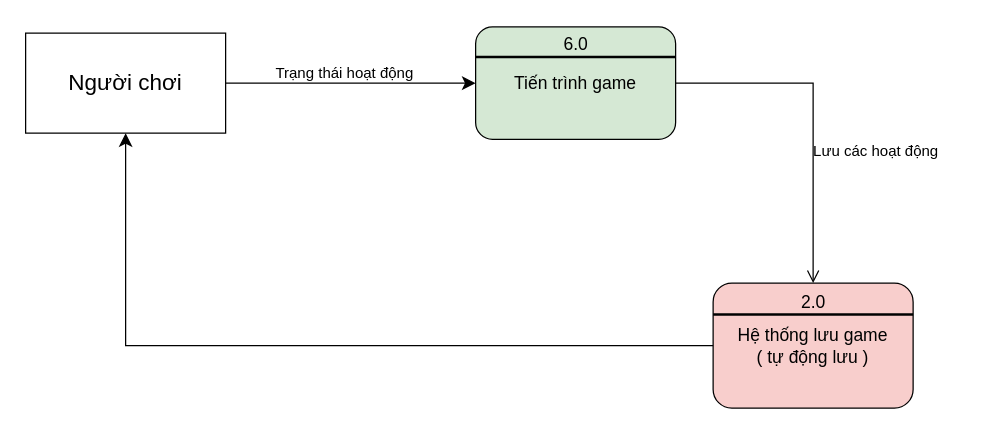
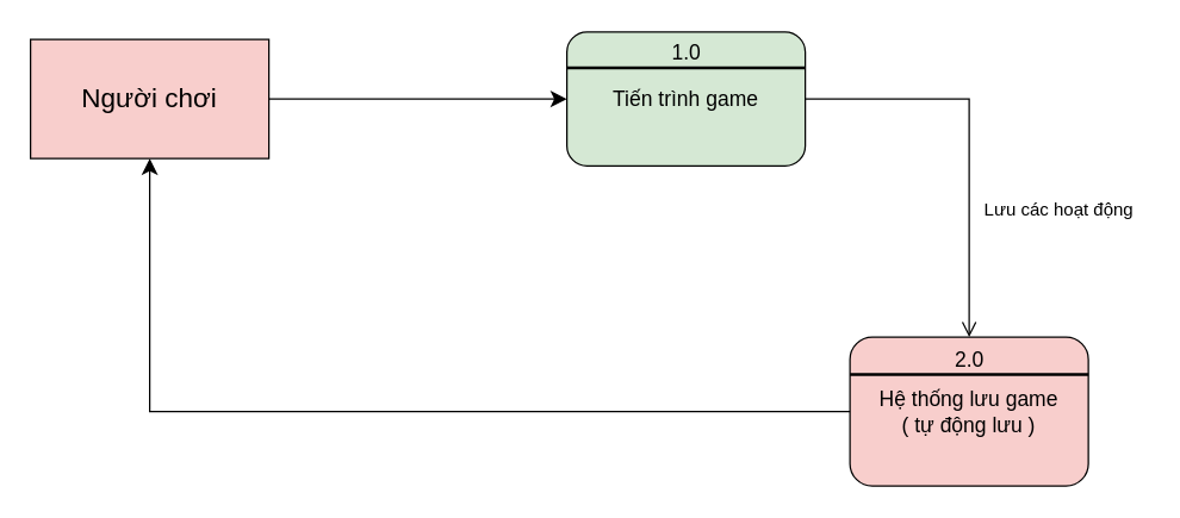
- <mxCell id="6" value="&lt;font style=&quot;font-size: 14px;&quot;&gt;6.0&lt;/font&gt;" style="text;html=1;align=center;verticalAlign=middle;resizable=0;points=[];autosize=1;strokeColor=none;fillColor=none;" vertex="1" parent="1"><mxGeometry x="440" y="20" width="40" height="30" as="geometry" /></mxCell>
+ <mxCell id="6" value="&lt;font style=&quot;font-size: 14px;&quot;&gt;1.0&lt;/font&gt;" style="text;html=1;align=center;verticalAlign=middle;resizable=0;points=[];autosize=1;strokeColor=none;fillColor=none;" vertex="1" parent="1"><mxGeometry x="440" y="20" width="40" height="30" as="geometry" /></mxCell>
- <mxCell id="7" value="Trạng thái hoạt động" style="text;html=1;align=center;verticalAlign=middle;resizable=0;points=[];autosize=1;strokeColor=none;fillColor=none;" vertex="1" parent="1"><mxGeometry x="210" y="43" width="130" height="30" as="geometry" /></mxCell>
- <mxCell id="2" value="&lt;font style=&quot;font-size: 18px;&quot;&gt;Người chơi&lt;/font&gt;" style="rounded=0;whiteSpace=wrap;html=1;" vertex="1" parent="1"><mxGeometry x="20" y="26" width="160" height="80" as="geometry" /></mxCell>
+ <mxCell id="2" value="&lt;font style=&quot;font-size: 18px;&quot;&gt;Người chơi&lt;/font&gt;" style="rounded=0;whiteSpace=wrap;html=1;fillColor=#f8cecc;" vertex="1" parent="1"><mxGeometry x="20" y="26" width="160" height="80" as="geometry" /></mxCell>
- <mxCell id="12" value="Lưu các hoạt động" style="text;html=1;align=center;verticalAlign=middle;resizable=0;points=[];autosize=1;strokeColor=none;fillColor=none;" vertex="1" parent="1"><mxGeometry x="640" y="106" width="120" height="30" as="geometry" /></mxCell>
+ <mxCell id="12" value="Lưu các hoạt động" style="text;html=1;align=center;verticalAlign=middle;resizable=0;points=[];autosize=1;strokeColor=none;fillColor=none;" vertex="1" parent="1"><mxGeometry x="650" y="126" width="120" height="30" as="geometry" /></mxCell>
